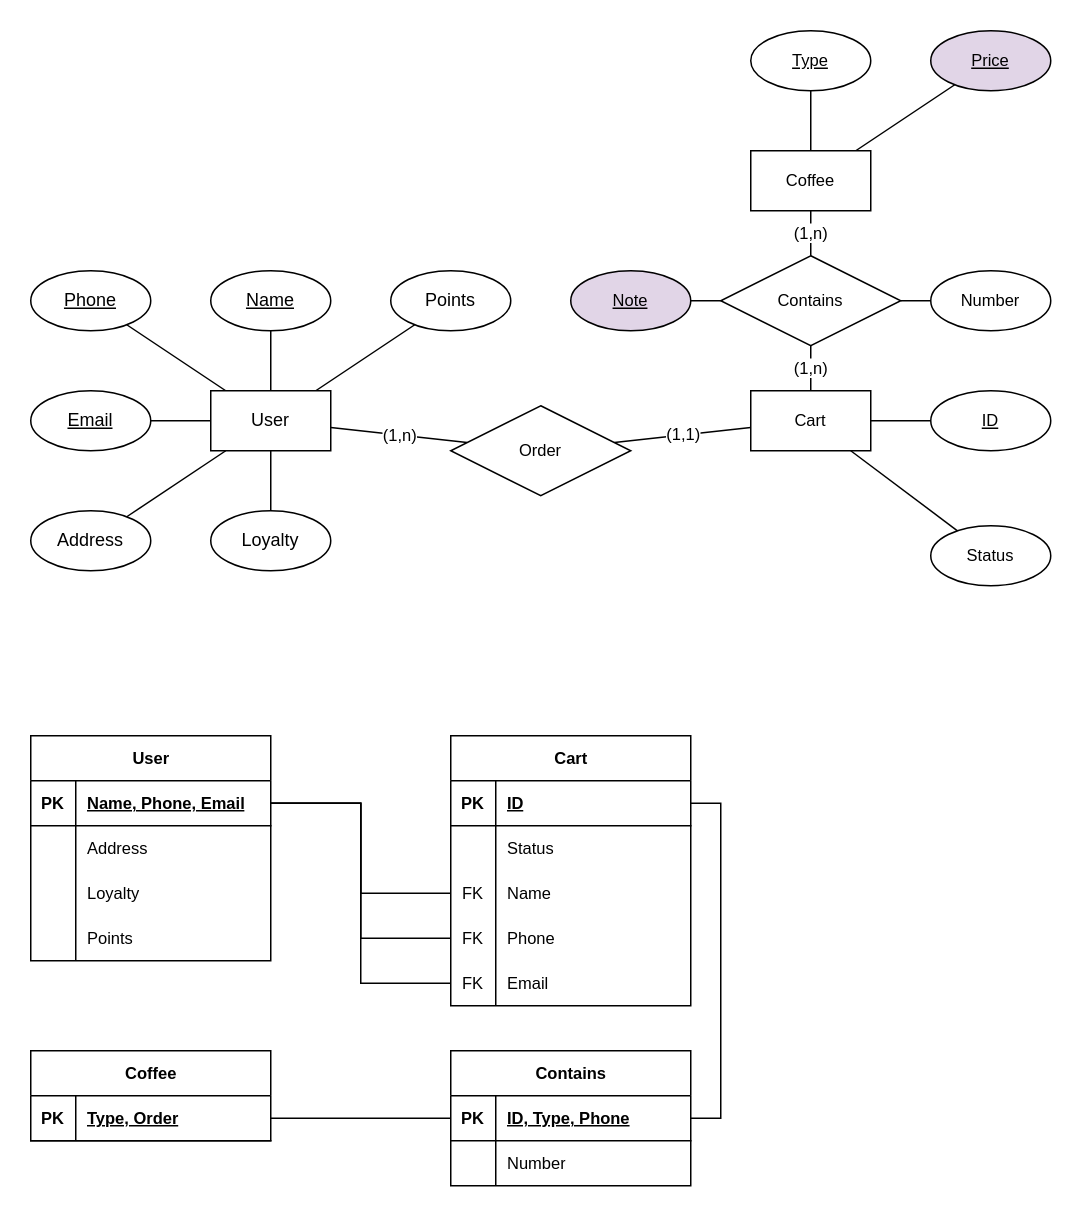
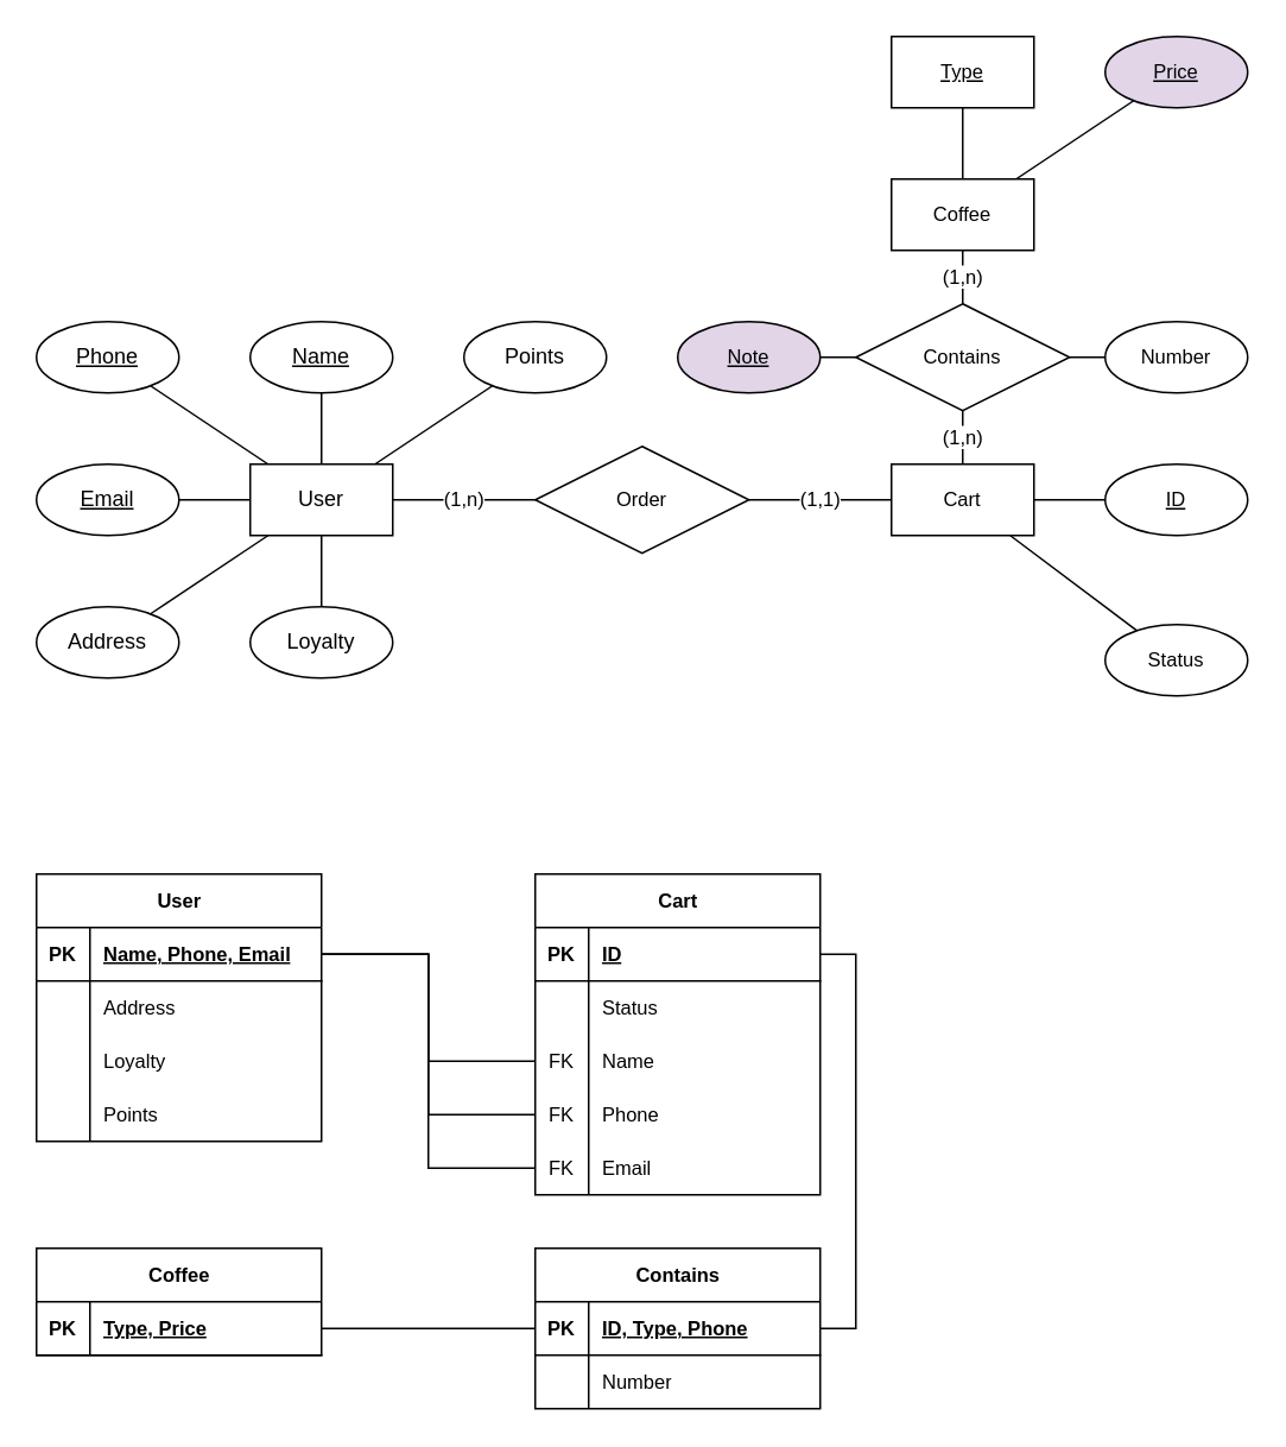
- <mxCell id="17" value="Type" style="ellipse;whiteSpace=wrap;html=1;align=center;fontFamily=Helvetica;fontSize=11;fontColor=default;fontStyle=4" vertex="1" parent="1"><mxGeometry x="500" y="20" width="80" height="40" as="geometry" /></mxCell>
+ <mxCell id="17" value="Type" style="whiteSpace=wrap;html=1;align=center;fontFamily=Helvetica;fontSize=11;fontColor=default;fontStyle=4;rounded=0;" vertex="1" parent="1"><mxGeometry x="500" y="20" width="80" height="40" as="geometry" /></mxCell>
- <mxCell id="19" value="Order" style="shape=rhombus;perimeter=rhombusPerimeter;whiteSpace=wrap;html=1;align=center;fontFamily=Helvetica;fontSize=11;fontColor=default;" vertex="1" parent="1"><mxGeometry x="300" y="270" width="120" height="60" as="geometry" /></mxCell>
+ <mxCell id="19" value="Order" style="shape=rhombus;perimeter=rhombusPerimeter;whiteSpace=wrap;html=1;align=center;fontFamily=Helvetica;fontSize=11;fontColor=default;" vertex="1" parent="1"><mxGeometry x="300" y="250" width="120" height="60" as="geometry" /></mxCell>
- <mxCell id="69" value="Type, Order" style="shape=partialRectangle;connectable=0;fillColor=none;top=0;left=0;bottom=0;right=0;align=left;spacingLeft=6;fontStyle=5;overflow=hidden;whiteSpace=wrap;html=1;strokeColor=default;fontFamily=Helvetica;fontSize=11;fontColor=default;" vertex="1" parent="67"><mxGeometry x="30" width="130" height="30" as="geometry"><mxRectangle width="130" height="30" as="alternateBounds" /></mxGeometry></mxCell>
+ <mxCell id="69" value="Type, Price" style="shape=partialRectangle;connectable=0;fillColor=none;top=0;left=0;bottom=0;right=0;align=left;spacingLeft=6;fontStyle=5;overflow=hidden;whiteSpace=wrap;html=1;strokeColor=default;fontFamily=Helvetica;fontSize=11;fontColor=default;" vertex="1" parent="67"><mxGeometry x="30" width="130" height="30" as="geometry"><mxRectangle width="130" height="30" as="alternateBounds" /></mxGeometry></mxCell>
